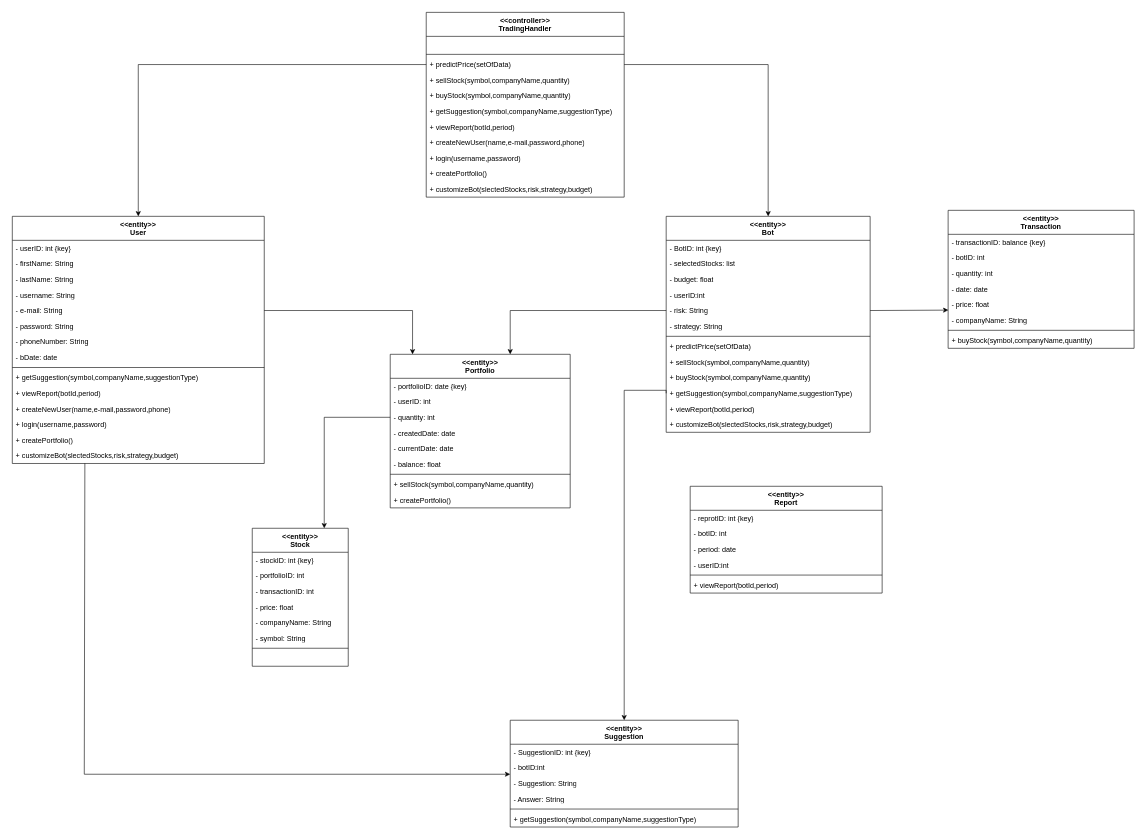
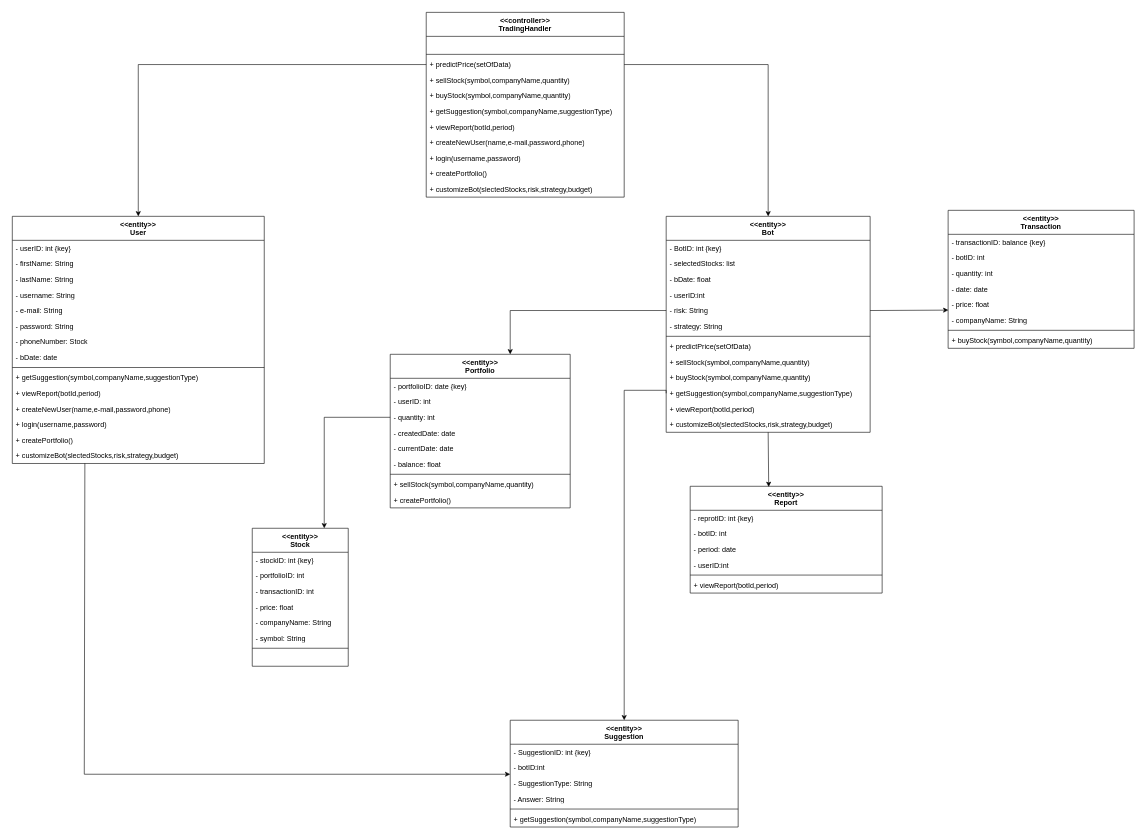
- <mxCell id="70" value="- budget: float" style="text;strokeColor=none;fillColor=none;align=left;verticalAlign=top;spacingLeft=4;spacingRight=4;overflow=hidden;rotatable=0;points=[[0,0.5],[1,0.5]];portConstraint=eastwest;whiteSpace=wrap;html=1;" vertex="1" parent="67"><mxGeometry y="92" width="340" height="26" as="geometry" /></mxCell>
+ <mxCell id="70" value="- bDate: float" style="text;strokeColor=none;fillColor=none;align=left;verticalAlign=top;spacingLeft=4;spacingRight=4;overflow=hidden;rotatable=0;points=[[0,0.5],[1,0.5]];portConstraint=eastwest;whiteSpace=wrap;html=1;" vertex="1" parent="67"><mxGeometry y="92" width="340" height="26" as="geometry" /></mxCell>
- <mxCell id="82" value="" style="endArrow=classic;html=1;rounded=0;exitX=1;exitY=0.5;exitDx=0;exitDy=0;edgeStyle=orthogonalEdgeStyle;entryX=0.124;entryY=0;entryDx=0;entryDy=0;entryPerimeter=0;" edge="1" parent="1" source="7" target="18"><mxGeometry width="50" height="50" relative="1" as="geometry"><mxPoint x="750" y="710" as="sourcePoint" /><mxPoint x="870" y="660" as="targetPoint" /><Array as="points" /></mxGeometry></mxCell>
- <mxCell id="9" value="- phoneNumber: String" style="text;strokeColor=none;fillColor=none;align=left;verticalAlign=top;spacingLeft=4;spacingRight=4;overflow=hidden;rotatable=0;points=[[0,0.5],[1,0.5]];portConstraint=eastwest;whiteSpace=wrap;html=1;" vertex="1" parent="2"><mxGeometry y="196" width="420" height="26" as="geometry" /></mxCell>
+ <mxCell id="9" value="- phoneNumber: Stock" style="text;strokeColor=none;fillColor=none;align=left;verticalAlign=top;spacingLeft=4;spacingRight=4;overflow=hidden;rotatable=0;points=[[0,0.5],[1,0.5]];portConstraint=eastwest;whiteSpace=wrap;html=1;" vertex="1" parent="2"><mxGeometry y="196" width="420" height="26" as="geometry" /></mxCell>
+ <mxCell id="93" value="" style="endArrow=classic;html=1;rounded=0;exitX=0.5;exitY=1;exitDx=0;exitDy=0;entryX=0.409;entryY=0.006;entryDx=0;entryDy=0;entryPerimeter=0;" edge="1" parent="1" source="67" target="84"><mxGeometry width="50" height="50" relative="1" as="geometry"><mxPoint x="1620" y="750" as="sourcePoint" /><mxPoint x="1670" y="700" as="targetPoint" /></mxGeometry></mxCell>
- <mxCell id="62" value="- Suggestion: String" style="text;strokeColor=none;fillColor=none;align=left;verticalAlign=top;spacingLeft=4;spacingRight=4;overflow=hidden;rotatable=0;points=[[0,0.5],[1,0.5]];portConstraint=eastwest;whiteSpace=wrap;html=1;" vertex="1" parent="59"><mxGeometry y="92" width="380" height="26" as="geometry" /></mxCell>
+ <mxCell id="62" value="- SuggestionType: String" style="text;strokeColor=none;fillColor=none;align=left;verticalAlign=top;spacingLeft=4;spacingRight=4;overflow=hidden;rotatable=0;points=[[0,0.5],[1,0.5]];portConstraint=eastwest;whiteSpace=wrap;html=1;" vertex="1" parent="59"><mxGeometry y="92" width="380" height="26" as="geometry" /></mxCell>
